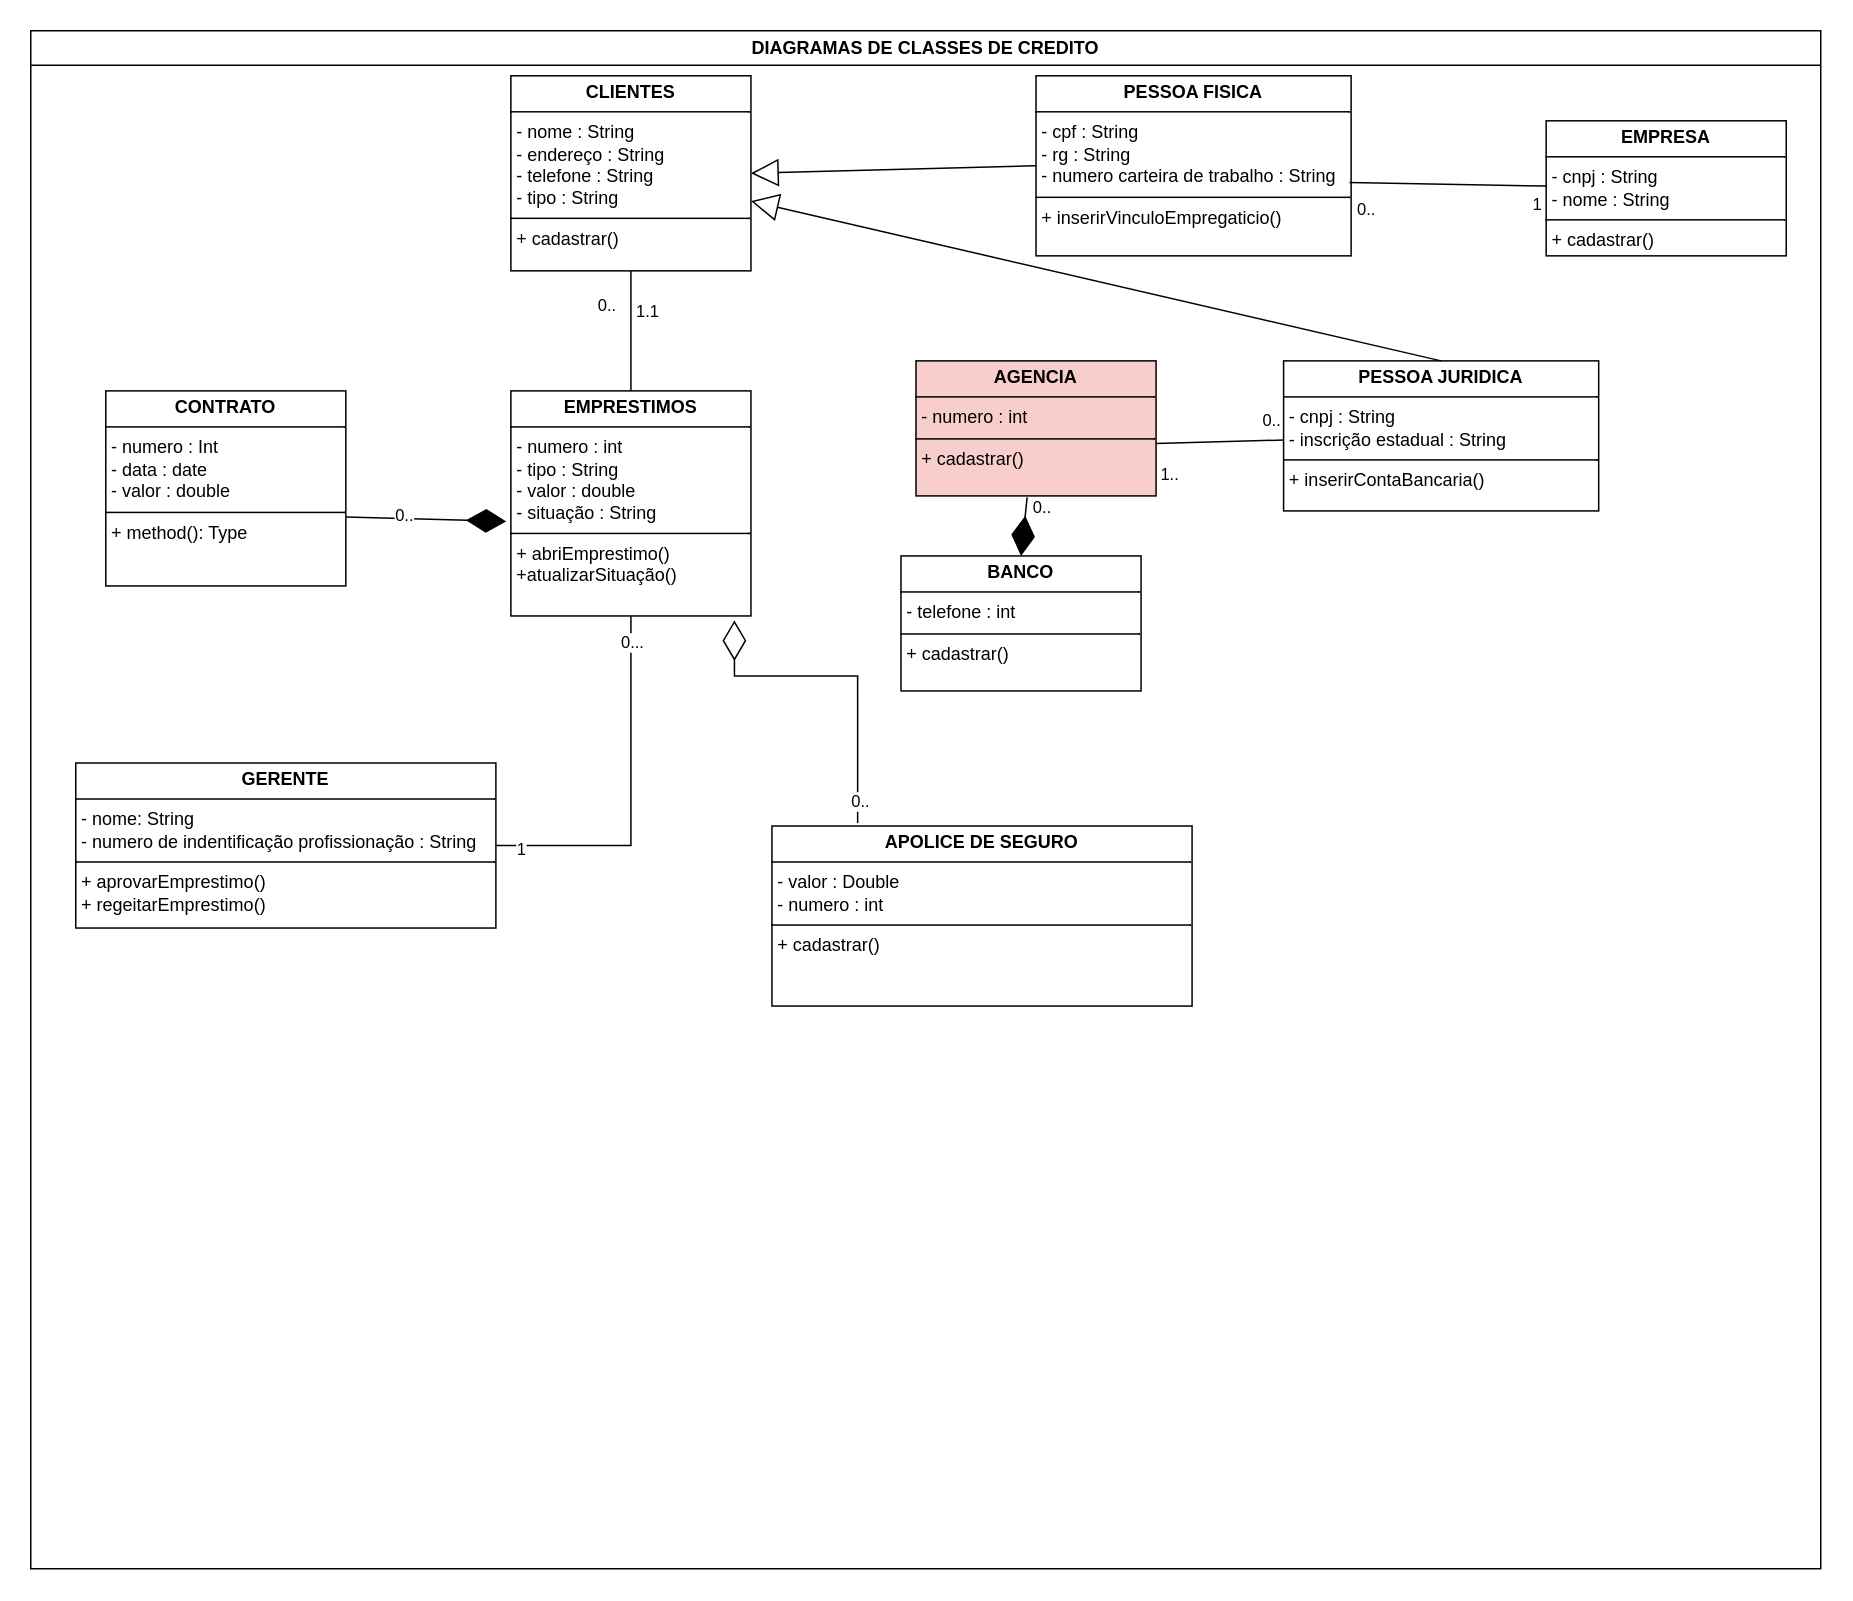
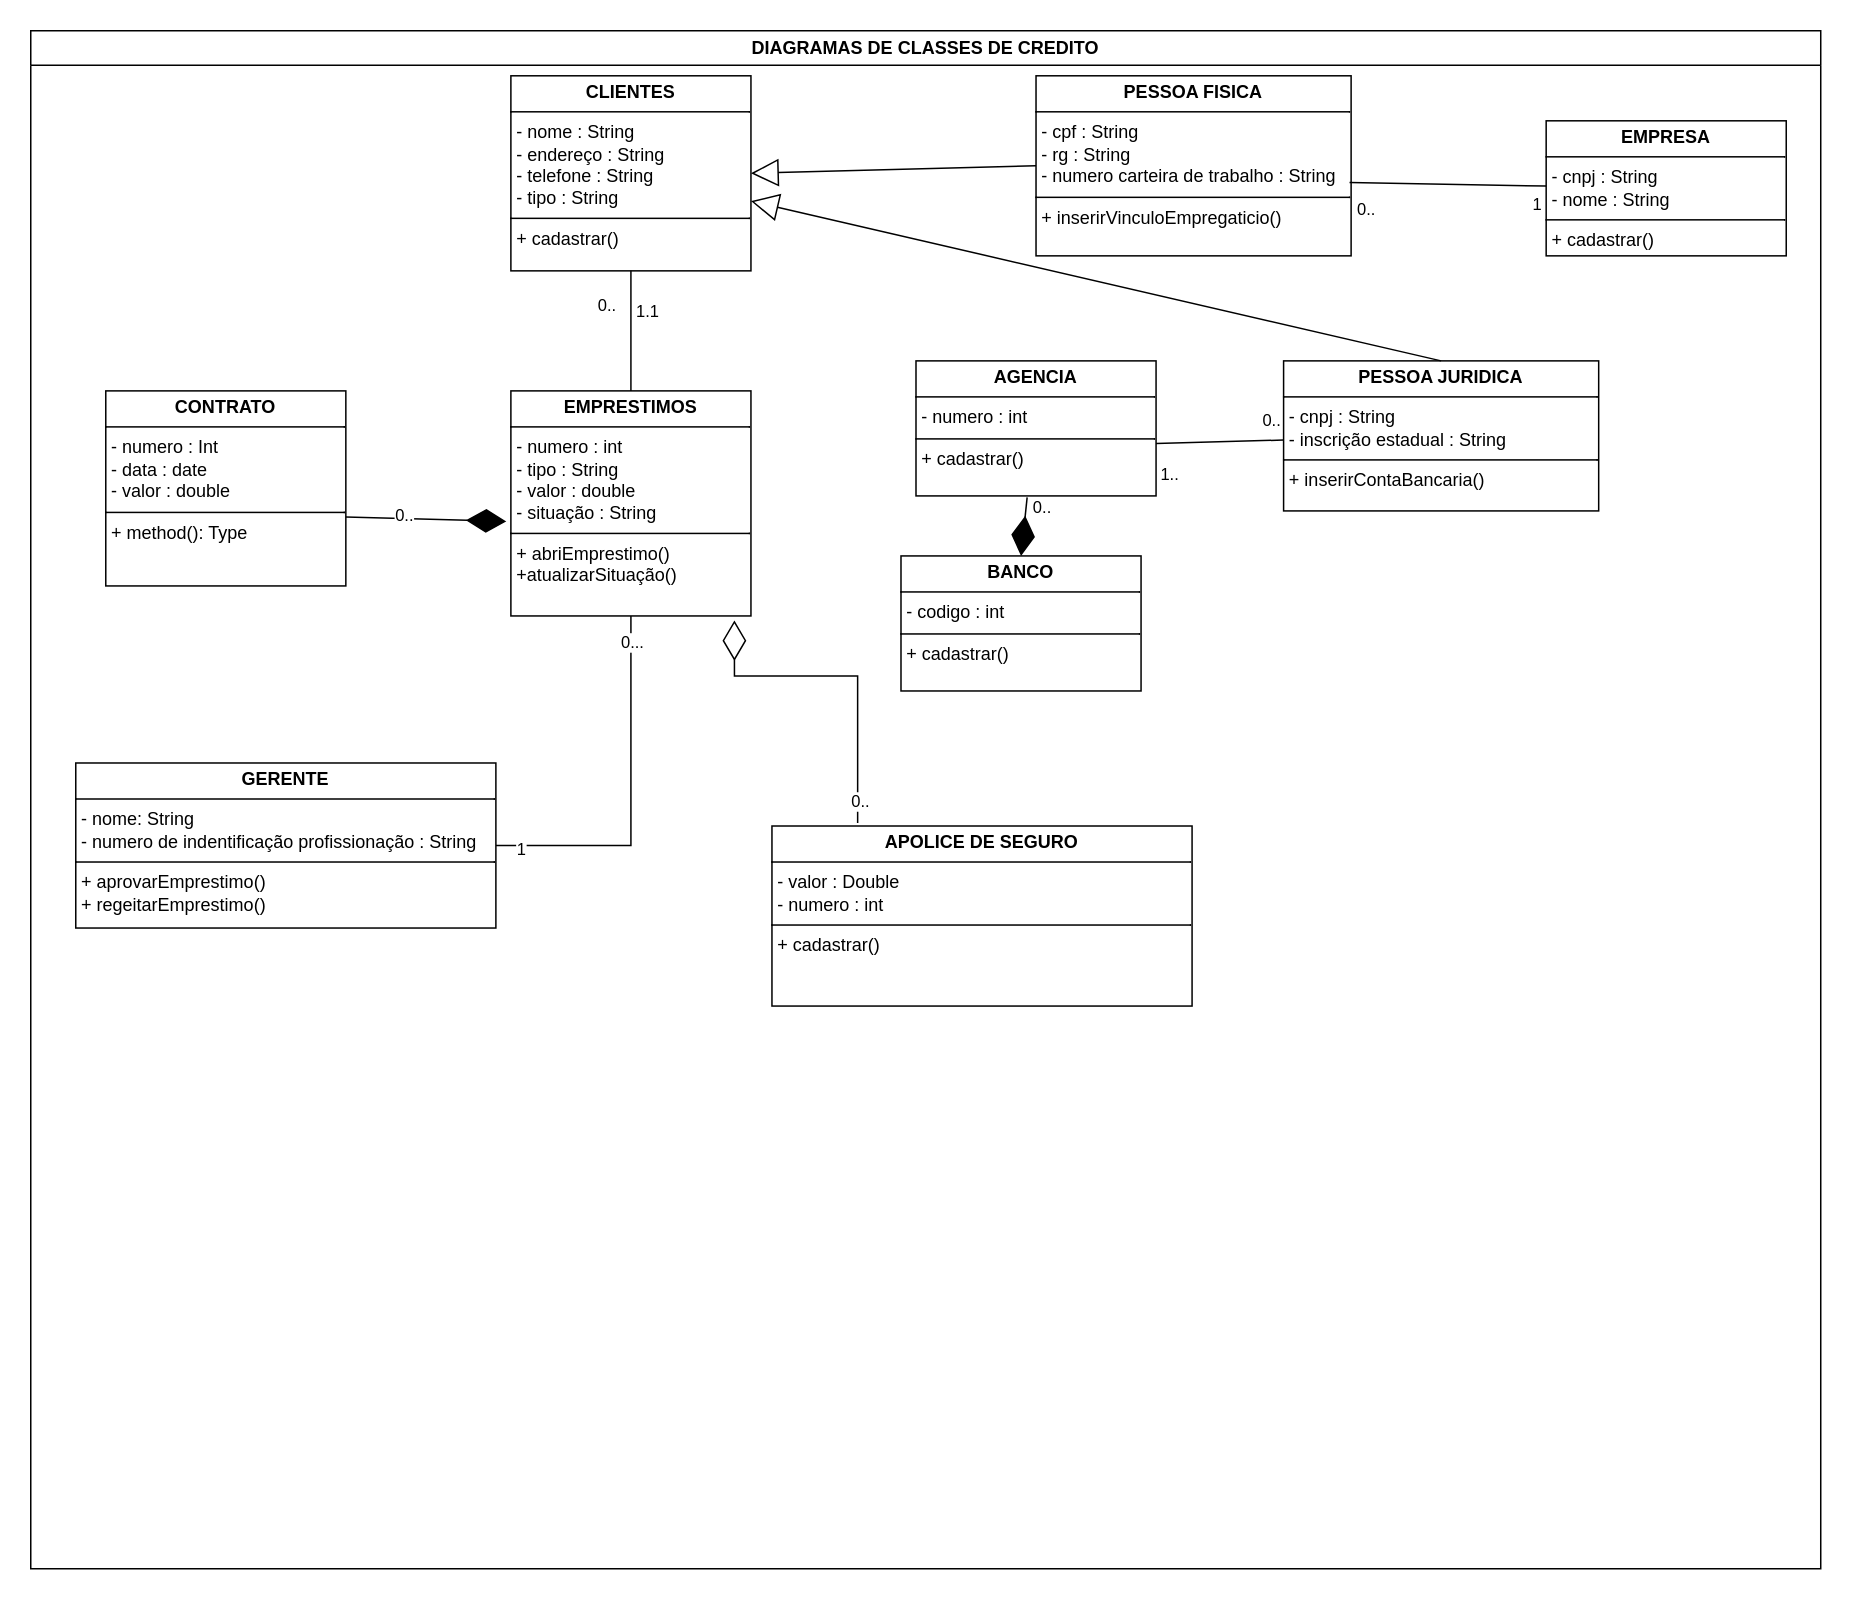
- <mxCell id="11" value="&lt;p style=&quot;margin:0px;margin-top:4px;text-align:center;&quot;&gt;&lt;b&gt;AGENCIA&lt;/b&gt;&lt;/p&gt;&lt;hr size=&quot;1&quot; style=&quot;border-style:solid;&quot;&gt;&lt;p style=&quot;margin:0px;margin-left:4px;&quot;&gt;- numero : int&lt;/p&gt;&lt;hr size=&quot;1&quot; style=&quot;border-style:solid;&quot;&gt;&lt;p style=&quot;margin:0px;margin-left:4px;&quot;&gt;+ cadastrar()&lt;/p&gt;" style="verticalAlign=top;align=left;overflow=fill;html=1;whiteSpace=wrap;fillColor=#f8cecc;" vertex="1" parent="2"><mxGeometry x="590" y="220" width="160" height="90" as="geometry" /></mxCell>
+ <mxCell id="11" value="&lt;p style=&quot;margin:0px;margin-top:4px;text-align:center;&quot;&gt;&lt;b&gt;AGENCIA&lt;/b&gt;&lt;/p&gt;&lt;hr size=&quot;1&quot; style=&quot;border-style:solid;&quot;&gt;&lt;p style=&quot;margin:0px;margin-left:4px;&quot;&gt;- numero : int&lt;/p&gt;&lt;hr size=&quot;1&quot; style=&quot;border-style:solid;&quot;&gt;&lt;p style=&quot;margin:0px;margin-left:4px;&quot;&gt;+ cadastrar()&lt;/p&gt;" style="verticalAlign=top;align=left;overflow=fill;html=1;whiteSpace=wrap;" vertex="1" parent="2"><mxGeometry x="590" y="220" width="160" height="90" as="geometry" /></mxCell>
- <mxCell id="10" value="&lt;p style=&quot;margin:0px;margin-top:4px;text-align:center;&quot;&gt;&lt;b&gt;BANCO&lt;/b&gt;&lt;/p&gt;&lt;hr size=&quot;1&quot; style=&quot;border-style:solid;&quot;&gt;&lt;p style=&quot;margin:0px;margin-left:4px;&quot;&gt;- telefone : int&lt;/p&gt;&lt;hr size=&quot;1&quot; style=&quot;border-style:solid;&quot;&gt;&lt;p style=&quot;margin:0px;margin-left:4px;&quot;&gt;+ cadastrar()&lt;/p&gt;" style="verticalAlign=top;align=left;overflow=fill;html=1;whiteSpace=wrap;" vertex="1" parent="2"><mxGeometry x="580" y="350" width="160" height="90" as="geometry" /></mxCell>
+ <mxCell id="10" value="&lt;p style=&quot;margin:0px;margin-top:4px;text-align:center;&quot;&gt;&lt;b&gt;BANCO&lt;/b&gt;&lt;/p&gt;&lt;hr size=&quot;1&quot; style=&quot;border-style:solid;&quot;&gt;&lt;p style=&quot;margin:0px;margin-left:4px;&quot;&gt;- codigo : int&lt;/p&gt;&lt;hr size=&quot;1&quot; style=&quot;border-style:solid;&quot;&gt;&lt;p style=&quot;margin:0px;margin-left:4px;&quot;&gt;+ cadastrar()&lt;/p&gt;" style="verticalAlign=top;align=left;overflow=fill;html=1;whiteSpace=wrap;" vertex="1" parent="2"><mxGeometry x="580" y="350" width="160" height="90" as="geometry" /></mxCell>
